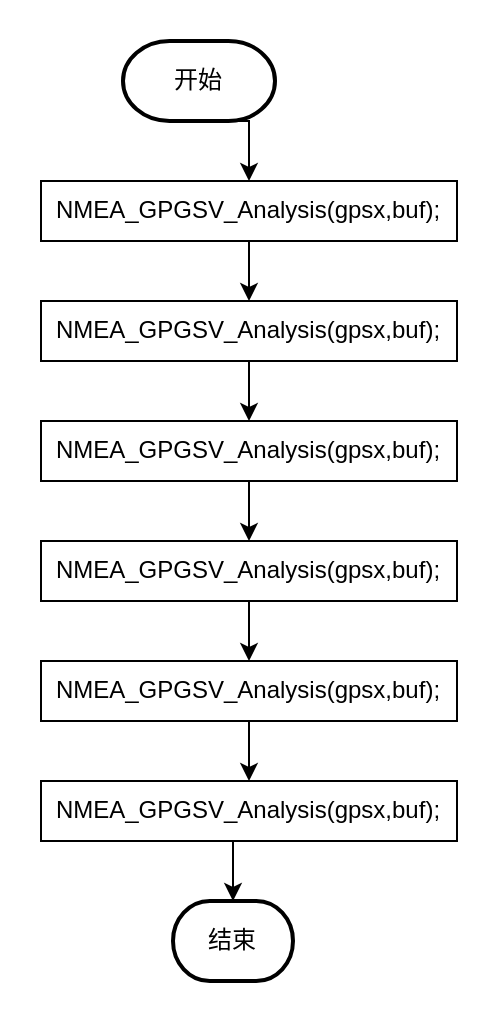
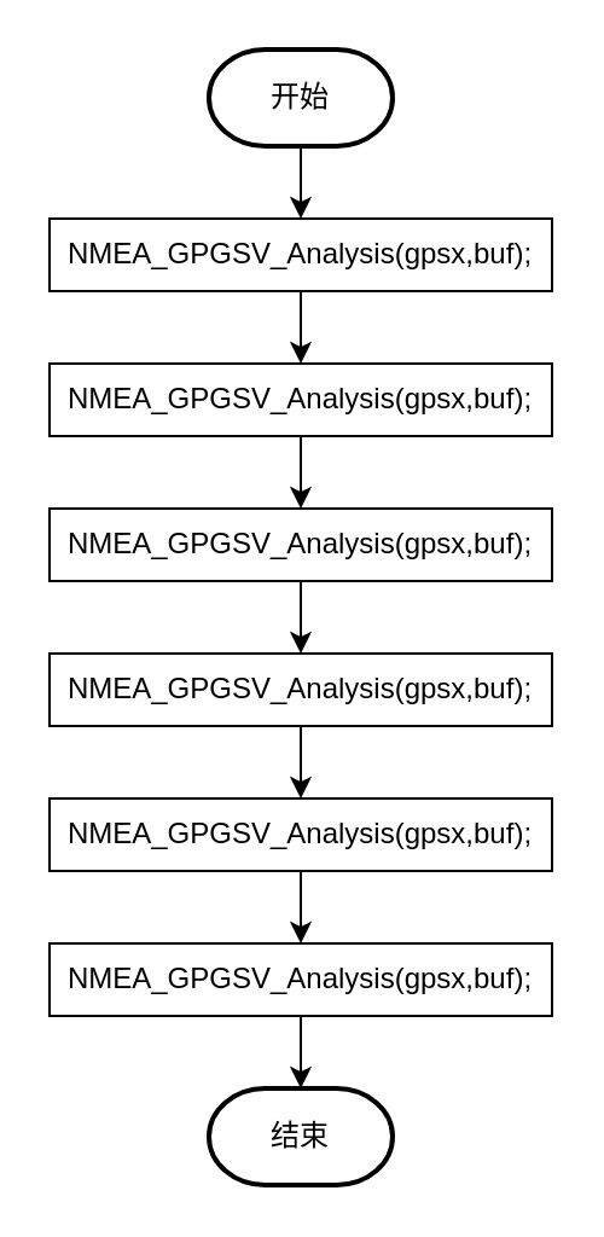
- <mxCell id="3" value="开始" style="strokeWidth=2;html=1;shape=mxgraph.flowchart.terminator;whiteSpace=wrap;" vertex="1" parent="1"><mxGeometry x="61" y="20" width="76" height="40" as="geometry" /></mxCell>
+ <mxCell id="3" value="开始" style="strokeWidth=2;html=1;shape=mxgraph.flowchart.terminator;whiteSpace=wrap;" vertex="1" parent="1"><mxGeometry x="86" y="20" width="76" height="40" as="geometry" /></mxCell>
- <mxCell id="16" value="结束" style="strokeWidth=2;html=1;shape=mxgraph.flowchart.terminator;whiteSpace=wrap;" vertex="1" parent="1"><mxGeometry x="86" y="450" width="60" height="40" as="geometry" /></mxCell>
+ <mxCell id="16" value="结束" style="strokeWidth=2;html=1;shape=mxgraph.flowchart.terminator;whiteSpace=wrap;" vertex="1" parent="1"><mxGeometry x="86" y="450" width="76" height="40" as="geometry" /></mxCell>
